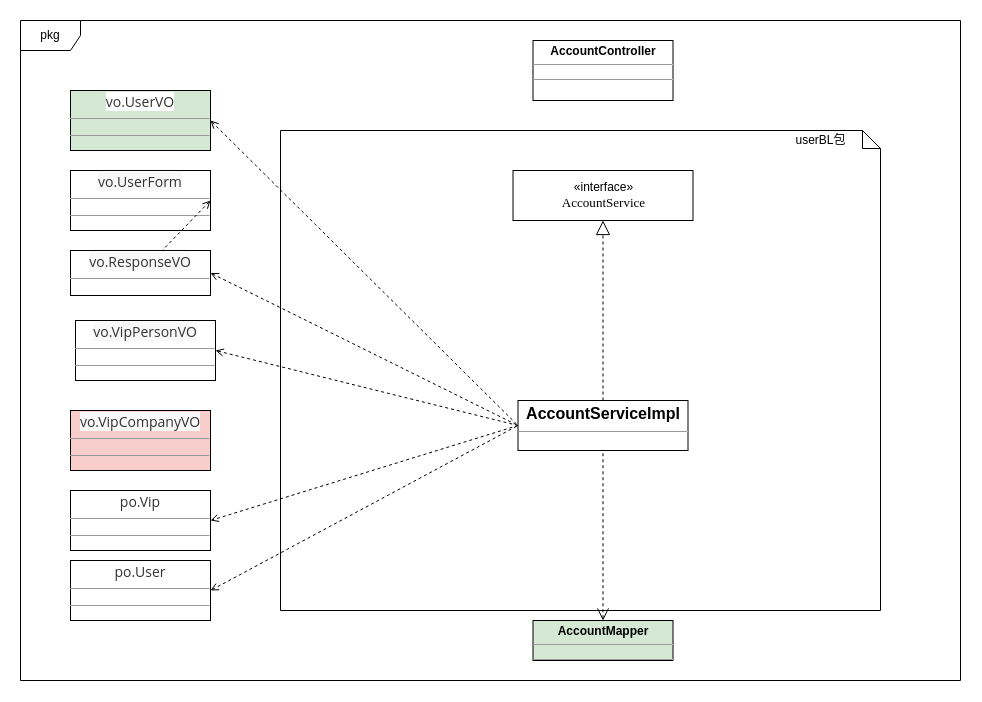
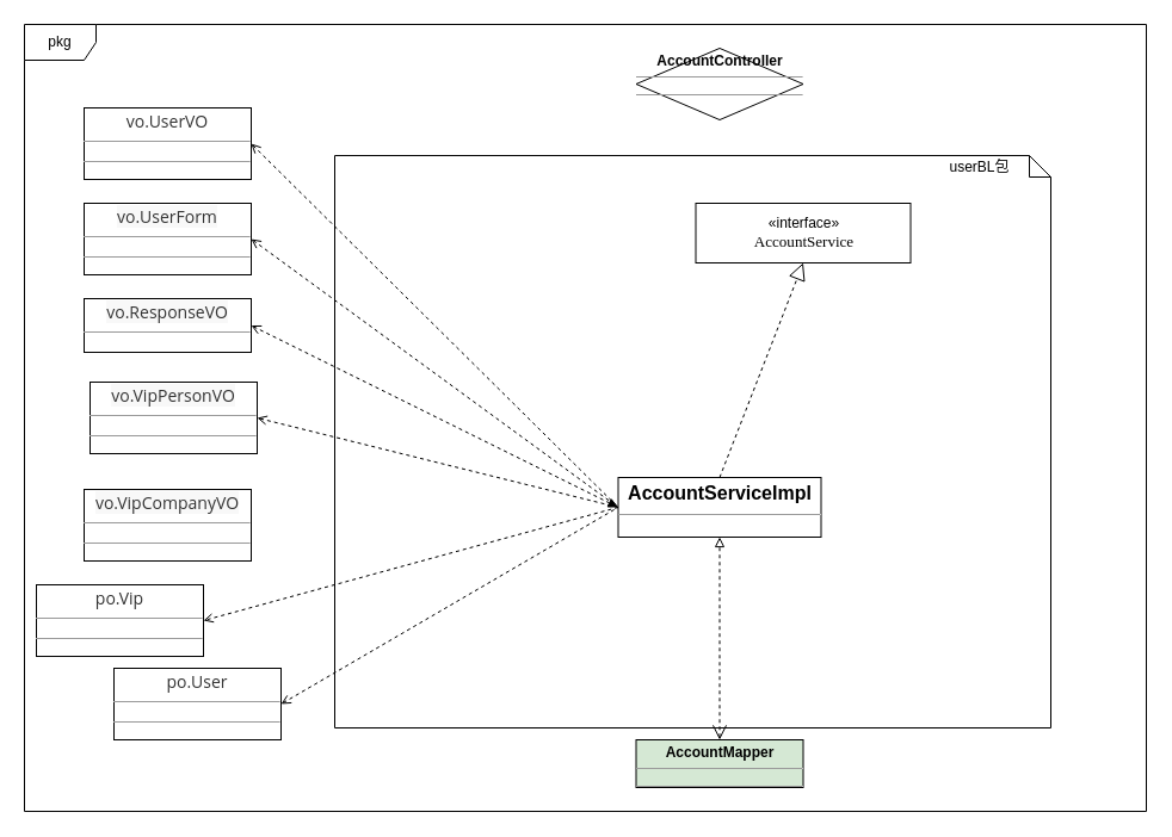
- <mxCell id="4" value="&lt;p style=&quot;margin: 0px ; margin-top: 4px ; text-align: center&quot;&gt;&lt;b&gt;AccountController&lt;/b&gt;&lt;/p&gt;&lt;hr size=&quot;1&quot;&gt;&lt;div style=&quot;height: 2px&quot;&gt;&lt;/div&gt;&lt;hr size=&quot;1&quot;&gt;&lt;div style=&quot;height: 2px&quot;&gt;&lt;/div&gt;" style="verticalAlign=top;align=left;overflow=fill;fontSize=12;fontFamily=Helvetica;html=1;" vertex="1" parent="1"><mxGeometry x="532.5" y="40" width="140" height="60" as="geometry" /></mxCell>
+ <mxCell id="4" value="&lt;p style=&quot;margin: 0px ; margin-top: 4px ; text-align: center&quot;&gt;&lt;b&gt;AccountController&lt;/b&gt;&lt;/p&gt;&lt;hr size=&quot;1&quot;&gt;&lt;div style=&quot;height: 2px&quot;&gt;&lt;/div&gt;&lt;hr size=&quot;1&quot;&gt;&lt;div style=&quot;height: 2px&quot;&gt;&lt;/div&gt;" style="rhombus;verticalAlign=top;align=left;overflow=fill;fontSize=12;fontFamily=Helvetica;html=1;" vertex="1" parent="1"><mxGeometry x="532.5" y="40" width="140" height="60" as="geometry" /></mxCell>
- <mxCell id="8" value="&lt;p style=&quot;margin: 4px 0px 0px ; text-align: center ; font-size: 14px&quot;&gt;&lt;font style=&quot;font-size: 14px&quot;&gt;&lt;span style=&quot;color: rgb(51 , 51 , 51) ; font-family: &amp;#34;open sans&amp;#34; , &amp;#34;clear sans&amp;#34; , &amp;#34;helvetica neue&amp;#34; , &amp;#34;helvetica&amp;#34; , &amp;#34;arial&amp;#34; , sans-serif ; text-align: left ; white-space: pre-wrap ; background-color: rgb(255 , 255 , 255)&quot;&gt;vo.UserVO&lt;/span&gt;&lt;br&gt;&lt;/font&gt;&lt;/p&gt;&lt;hr size=&quot;1&quot; style=&quot;font-size: 14px&quot;&gt;&lt;div style=&quot;height: 2px ; font-size: 14px&quot;&gt;&lt;/div&gt;&lt;hr size=&quot;1&quot; style=&quot;font-size: 14px&quot;&gt;&lt;div style=&quot;height: 2px ; font-size: 14px&quot;&gt;&lt;/div&gt;" style="verticalAlign=top;align=left;overflow=fill;fontSize=12;fontFamily=Helvetica;html=1;fillColor=#d5e8d4;" vertex="1" parent="1"><mxGeometry x="70" y="90" width="140" height="60" as="geometry" /></mxCell>
+ <mxCell id="8" value="&lt;p style=&quot;margin: 4px 0px 0px ; text-align: center ; font-size: 14px&quot;&gt;&lt;font style=&quot;font-size: 14px&quot;&gt;&lt;span style=&quot;color: rgb(51 , 51 , 51) ; font-family: &amp;#34;open sans&amp;#34; , &amp;#34;clear sans&amp;#34; , &amp;#34;helvetica neue&amp;#34; , &amp;#34;helvetica&amp;#34; , &amp;#34;arial&amp;#34; , sans-serif ; text-align: left ; white-space: pre-wrap ; background-color: rgb(255 , 255 , 255)&quot;&gt;vo.UserVO&lt;/span&gt;&lt;br&gt;&lt;/font&gt;&lt;/p&gt;&lt;hr size=&quot;1&quot; style=&quot;font-size: 14px&quot;&gt;&lt;div style=&quot;height: 2px ; font-size: 14px&quot;&gt;&lt;/div&gt;&lt;hr size=&quot;1&quot; style=&quot;font-size: 14px&quot;&gt;&lt;div style=&quot;height: 2px ; font-size: 14px&quot;&gt;&lt;/div&gt;" style="verticalAlign=top;align=left;overflow=fill;fontSize=12;fontFamily=Helvetica;html=1;" vertex="1" parent="1"><mxGeometry x="70" y="90" width="140" height="60" as="geometry" /></mxCell>
- <mxCell id="5" value="«interface»&lt;br&gt;&lt;font face=&quot;consolas&quot;&gt;&lt;span style=&quot;font-size: 13.067px ; background-color: rgb(255 , 255 , 255)&quot;&gt;AccountService&lt;/span&gt;&lt;/font&gt;" style="html=1;fontColor=none;" vertex="1" parent="1"><mxGeometry x="512.5" y="170" width="180" height="50" as="geometry" /></mxCell>
+ <mxCell id="5" value="«interface»&lt;br&gt;&lt;font face=&quot;consolas&quot;&gt;&lt;span style=&quot;font-size: 13.067px ; background-color: rgb(255 , 255 , 255)&quot;&gt;AccountService&lt;/span&gt;&lt;/font&gt;" style="html=1;fontColor=none;" vertex="1" parent="1"><mxGeometry x="582.5" y="170" width="180" height="50" as="geometry" /></mxCell>
- <mxCell id="20" value="" style="endArrow=none;dashed=1;html=1;strokeColor=#000000;strokeWidth=1;exitX=1;exitY=0.5;exitDx=0;exitDy=0;startArrow=open;startFill=0;" edge="1" parent="1" source="7" target="6"><mxGeometry width="50" height="50" relative="1" as="geometry"><mxPoint x="220" y="150" as="sourcePoint" /><mxPoint x="415" y="435" as="targetPoint" /></mxGeometry></mxCell>
+ <mxCell id="20" value="" style="endArrow=none;dashed=1;html=1;strokeColor=#000000;strokeWidth=1;exitX=1;exitY=0.5;exitDx=0;exitDy=0;entryX=0;entryY=0.5;entryDx=0;entryDy=0;startArrow=open;startFill=0;" edge="1" parent="1" source="7" target="14"><mxGeometry width="50" height="50" relative="1" as="geometry"><mxPoint x="220" y="150" as="sourcePoint" /><mxPoint x="415" y="435" as="targetPoint" /></mxGeometry></mxCell>
- <mxCell id="21" value="" style="endArrow=none;dashed=1;html=1;strokeColor=#000000;strokeWidth=1;exitX=1;exitY=0.5;exitDx=0;exitDy=0;startArrow=open;startFill=0;entryX=0;entryY=0.5;entryDx=0;entryDy=0;" edge="1" parent="1" source="6" target="14"><mxGeometry width="50" height="50" relative="1" as="geometry"><mxPoint x="230" y="160" as="sourcePoint" /><mxPoint x="400" y="420" as="targetPoint" /></mxGeometry></mxCell>
+ <mxCell id="21" value="" style="endArrow=block;dashed=1;html=1;strokeColor=#000000;strokeWidth=1;exitX=1;exitY=0.5;exitDx=0;exitDy=0;startArrow=open;startFill=0;entryX=0;entryY=0.5;entryDx=0;entryDy=0;" edge="1" parent="1" source="6" target="14"><mxGeometry width="50" height="50" relative="1" as="geometry"><mxPoint x="230" y="160" as="sourcePoint" /><mxPoint x="400" y="420" as="targetPoint" /></mxGeometry></mxCell>
- <mxCell id="24" value="&lt;p style=&quot;margin: 4px 0px 0px ; text-align: center ; font-size: 14px&quot;&gt;&lt;font style=&quot;font-size: 14px&quot;&gt;&lt;span style=&quot;color: rgb(51 , 51 , 51) ; font-family: &amp;#34;open sans&amp;#34; , &amp;#34;clear sans&amp;#34; , &amp;#34;helvetica neue&amp;#34; , &amp;#34;helvetica&amp;#34; , &amp;#34;arial&amp;#34; , sans-serif ; text-align: left ; white-space: pre-wrap ; background-color: rgb(248 , 248 , 248)&quot;&gt;vo.VipCompanyVO&lt;/span&gt;&lt;br&gt;&lt;/font&gt;&lt;/p&gt;&lt;hr size=&quot;1&quot; style=&quot;font-size: 14px&quot;&gt;&lt;div style=&quot;height: 2px ; font-size: 14px&quot;&gt;&lt;/div&gt;&lt;hr size=&quot;1&quot; style=&quot;font-size: 14px&quot;&gt;&lt;div style=&quot;height: 2px ; font-size: 14px&quot;&gt;&lt;/div&gt;" style="verticalAlign=top;align=left;overflow=fill;fontSize=12;fontFamily=Helvetica;html=1;fillColor=#f8cecc;" vertex="1" parent="1"><mxGeometry x="70" y="410" width="140" height="60" as="geometry" /></mxCell>
+ <mxCell id="24" value="&lt;p style=&quot;margin: 4px 0px 0px ; text-align: center ; font-size: 14px&quot;&gt;&lt;font style=&quot;font-size: 14px&quot;&gt;&lt;span style=&quot;color: rgb(51 , 51 , 51) ; font-family: &amp;#34;open sans&amp;#34; , &amp;#34;clear sans&amp;#34; , &amp;#34;helvetica neue&amp;#34; , &amp;#34;helvetica&amp;#34; , &amp;#34;arial&amp;#34; , sans-serif ; text-align: left ; white-space: pre-wrap ; background-color: rgb(248 , 248 , 248)&quot;&gt;vo.VipCompanyVO&lt;/span&gt;&lt;br&gt;&lt;/font&gt;&lt;/p&gt;&lt;hr size=&quot;1&quot; style=&quot;font-size: 14px&quot;&gt;&lt;div style=&quot;height: 2px ; font-size: 14px&quot;&gt;&lt;/div&gt;&lt;hr size=&quot;1&quot; style=&quot;font-size: 14px&quot;&gt;&lt;div style=&quot;height: 2px ; font-size: 14px&quot;&gt;&lt;/div&gt;" style="verticalAlign=top;align=left;overflow=fill;fontSize=12;fontFamily=Helvetica;html=1;" vertex="1" parent="1"><mxGeometry x="70" y="410" width="140" height="60" as="geometry" /></mxCell>
- <mxCell id="17" value="" style="endArrow=none;dashed=1;html=1;strokeColor=#000000;strokeWidth=1;exitX=0.5;exitY=0;exitDx=0;exitDy=0;entryX=0.5;entryY=1;entryDx=0;entryDy=0;endFill=0;startArrow=open;startFill=0;endSize=6;startSize=10;" edge="1" parent="1" source="15" target="14"><mxGeometry width="50" height="50" relative="1" as="geometry"><mxPoint x="440" y="430" as="sourcePoint" /><mxPoint x="490" y="380" as="targetPoint" /></mxGeometry></mxCell>
+ <mxCell id="17" value="" style="endArrow=block;dashed=1;html=1;strokeColor=#000000;strokeWidth=1;exitX=0.5;exitY=0;exitDx=0;exitDy=0;entryX=0.5;entryY=1;entryDx=0;entryDy=0;endFill=0;startArrow=open;startFill=0;endSize=6;startSize=10;" edge="1" parent="1" source="15" target="14"><mxGeometry width="50" height="50" relative="1" as="geometry"><mxPoint x="440" y="430" as="sourcePoint" /><mxPoint x="490" y="380" as="targetPoint" /></mxGeometry></mxCell>
- <mxCell id="22" value="&lt;p style=&quot;margin: 4px 0px 0px ; text-align: center ; font-size: 14px&quot;&gt;&lt;font style=&quot;font-size: 14px&quot;&gt;&lt;span style=&quot;color: rgb(51 , 51 , 51) ; font-family: &amp;#34;open sans&amp;#34; , &amp;#34;clear sans&amp;#34; , &amp;#34;helvetica neue&amp;#34; , &amp;#34;helvetica&amp;#34; , &amp;#34;arial&amp;#34; , sans-serif ; text-align: left ; white-space: pre-wrap ; background-color: rgb(255 , 255 , 255)&quot;&gt;po.Vip&lt;/span&gt;&lt;br&gt;&lt;/font&gt;&lt;/p&gt;&lt;hr size=&quot;1&quot; style=&quot;font-size: 14px&quot;&gt;&lt;div style=&quot;height: 2px ; font-size: 14px&quot;&gt;&lt;/div&gt;&lt;hr size=&quot;1&quot; style=&quot;font-size: 14px&quot;&gt;&lt;div style=&quot;height: 2px ; font-size: 14px&quot;&gt;&lt;/div&gt;" style="verticalAlign=top;align=left;overflow=fill;fontSize=12;fontFamily=Helvetica;html=1;" vertex="1" parent="1"><mxGeometry x="70" y="490" width="140" height="60" as="geometry" /></mxCell>
+ <mxCell id="22" value="&lt;p style=&quot;margin: 4px 0px 0px ; text-align: center ; font-size: 14px&quot;&gt;&lt;font style=&quot;font-size: 14px&quot;&gt;&lt;span style=&quot;color: rgb(51 , 51 , 51) ; font-family: &amp;#34;open sans&amp;#34; , &amp;#34;clear sans&amp;#34; , &amp;#34;helvetica neue&amp;#34; , &amp;#34;helvetica&amp;#34; , &amp;#34;arial&amp;#34; , sans-serif ; text-align: left ; white-space: pre-wrap ; background-color: rgb(255 , 255 , 255)&quot;&gt;po.Vip&lt;/span&gt;&lt;br&gt;&lt;/font&gt;&lt;/p&gt;&lt;hr size=&quot;1&quot; style=&quot;font-size: 14px&quot;&gt;&lt;div style=&quot;height: 2px ; font-size: 14px&quot;&gt;&lt;/div&gt;&lt;hr size=&quot;1&quot; style=&quot;font-size: 14px&quot;&gt;&lt;div style=&quot;height: 2px ; font-size: 14px&quot;&gt;&lt;/div&gt;" style="verticalAlign=top;align=left;overflow=fill;fontSize=12;fontFamily=Helvetica;html=1;" vertex="1" parent="1"><mxGeometry x="30" y="490" width="140" height="60" as="geometry" /></mxCell>
- <mxCell id="9" value="&lt;p style=&quot;margin: 4px 0px 0px ; text-align: center ; font-size: 14px&quot;&gt;&lt;font style=&quot;font-size: 14px&quot;&gt;&lt;span style=&quot;color: rgb(51 , 51 , 51) ; font-family: &amp;#34;open sans&amp;#34; , &amp;#34;clear sans&amp;#34; , &amp;#34;helvetica neue&amp;#34; , &amp;#34;helvetica&amp;#34; , &amp;#34;arial&amp;#34; , sans-serif ; text-align: left ; white-space: pre-wrap ; background-color: rgb(255 , 255 , 255)&quot;&gt;po.User&lt;/span&gt;&lt;br&gt;&lt;/font&gt;&lt;/p&gt;&lt;hr size=&quot;1&quot; style=&quot;font-size: 14px&quot;&gt;&lt;div style=&quot;height: 2px ; font-size: 14px&quot;&gt;&lt;/div&gt;&lt;hr size=&quot;1&quot; style=&quot;font-size: 14px&quot;&gt;&lt;div style=&quot;height: 2px ; font-size: 14px&quot;&gt;&lt;/div&gt;" style="verticalAlign=top;align=left;overflow=fill;fontSize=12;fontFamily=Helvetica;html=1;" vertex="1" parent="1"><mxGeometry x="70" y="560" width="140" height="60" as="geometry" /></mxCell>
+ <mxCell id="9" value="&lt;p style=&quot;margin: 4px 0px 0px ; text-align: center ; font-size: 14px&quot;&gt;&lt;font style=&quot;font-size: 14px&quot;&gt;&lt;span style=&quot;color: rgb(51 , 51 , 51) ; font-family: &amp;#34;open sans&amp;#34; , &amp;#34;clear sans&amp;#34; , &amp;#34;helvetica neue&amp;#34; , &amp;#34;helvetica&amp;#34; , &amp;#34;arial&amp;#34; , sans-serif ; text-align: left ; white-space: pre-wrap ; background-color: rgb(255 , 255 , 255)&quot;&gt;po.User&lt;/span&gt;&lt;br&gt;&lt;/font&gt;&lt;/p&gt;&lt;hr size=&quot;1&quot; style=&quot;font-size: 14px&quot;&gt;&lt;div style=&quot;height: 2px ; font-size: 14px&quot;&gt;&lt;/div&gt;&lt;hr size=&quot;1&quot; style=&quot;font-size: 14px&quot;&gt;&lt;div style=&quot;height: 2px ; font-size: 14px&quot;&gt;&lt;/div&gt;" style="verticalAlign=top;align=left;overflow=fill;fontSize=12;fontFamily=Helvetica;html=1;" vertex="1" parent="1"><mxGeometry x="95" y="560" width="140" height="60" as="geometry" /></mxCell>
